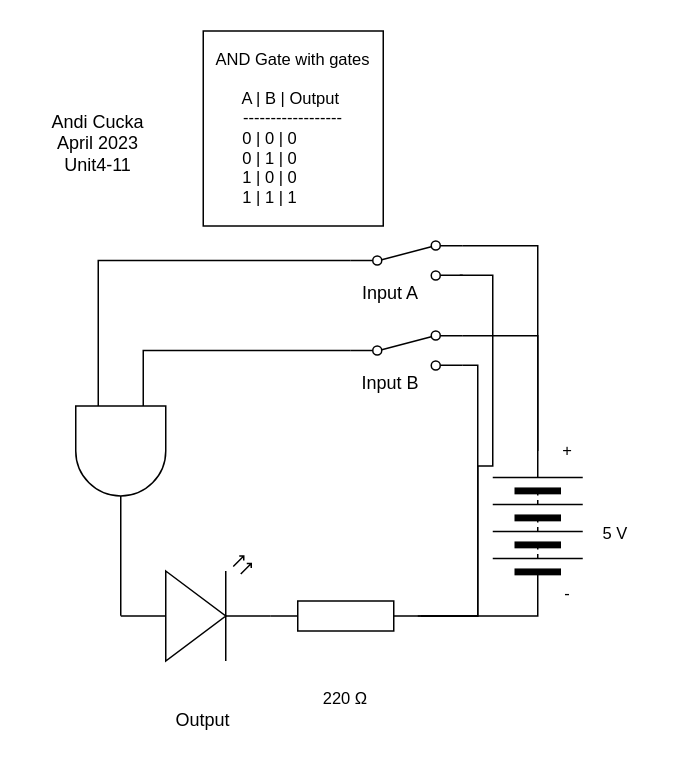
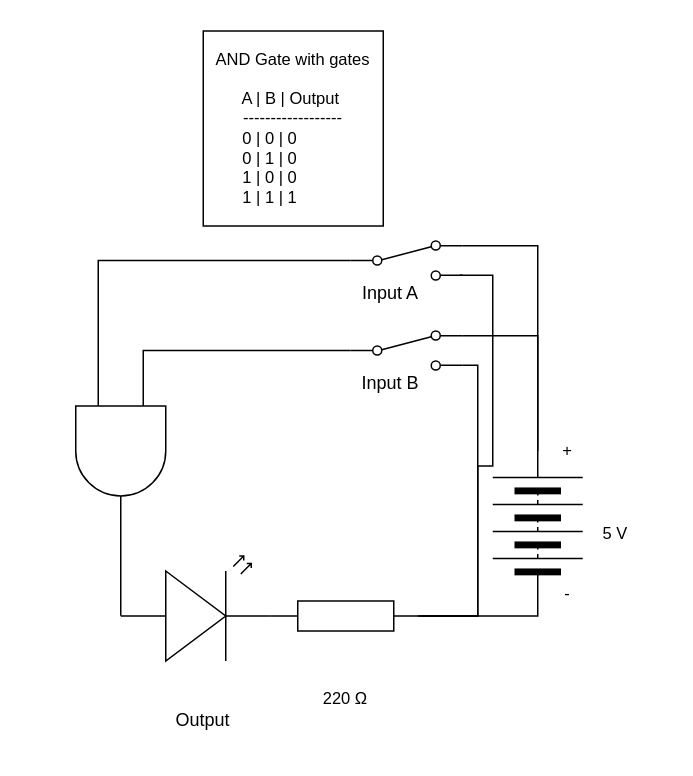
- <mxCell id="24" value="Andi Cucka&lt;br&gt;April 2023&lt;br&gt;Unit4-11" style="text;html=1;strokeColor=none;fillColor=none;align=center;verticalAlign=middle;whiteSpace=wrap;rounded=0;" vertex="1" parent="1"><mxGeometry x="20" y="70" width="90" height="50" as="geometry" /></mxCell>
